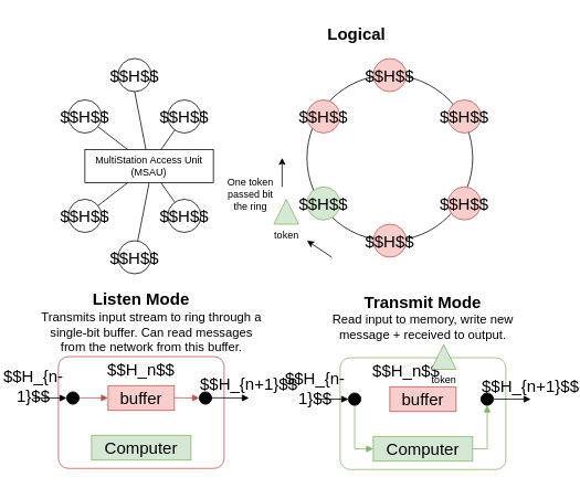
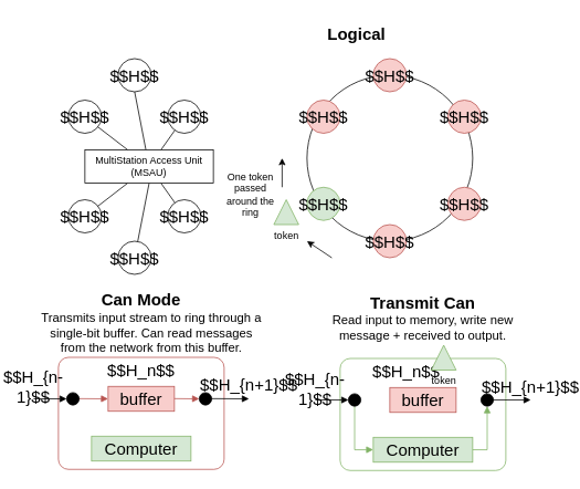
- <mxCell id="27" value="One token passed bit the ring" style="text;html=1;strokeColor=none;fillColor=none;align=center;verticalAlign=middle;whiteSpace=wrap;rounded=0;" vertex="1" parent="1"><mxGeometry x="272" y="214" width="60" height="40" as="geometry" /></mxCell>
+ <mxCell id="27" value="One token passed around the ring" style="text;html=1;strokeColor=none;fillColor=none;align=center;verticalAlign=middle;whiteSpace=wrap;rounded=0;" vertex="1" parent="1"><mxGeometry x="272" y="214" width="60" height="40" as="geometry" /></mxCell>
- <mxCell id="54" value="Listen Mode" style="text;html=1;strokeColor=none;fillColor=none;align=center;verticalAlign=middle;whiteSpace=wrap;rounded=0;fontSize=20;fontStyle=1" vertex="1" parent="1"><mxGeometry x="80" y="350" width="180" height="20" as="geometry" /></mxCell>
+ <mxCell id="54" value="Can Mode" style="text;html=1;strokeColor=none;fillColor=none;align=center;verticalAlign=middle;whiteSpace=wrap;rounded=0;fontSize=20;fontStyle=1" vertex="1" parent="1"><mxGeometry x="80" y="350" width="180" height="20" as="geometry" /></mxCell>
- <mxCell id="57" value="Transmit Mode" style="text;html=1;strokeColor=none;fillColor=none;align=center;verticalAlign=middle;whiteSpace=wrap;rounded=0;fontSize=20;fontStyle=1" vertex="1" parent="1"><mxGeometry x="420" y="353.62" width="180" height="20" as="geometry" /></mxCell>
+ <mxCell id="57" value="Transmit Can" style="text;html=1;strokeColor=none;fillColor=none;align=center;verticalAlign=middle;whiteSpace=wrap;rounded=0;fontSize=20;fontStyle=1" vertex="1" parent="1"><mxGeometry x="420" y="353.62" width="180" height="20" as="geometry" /></mxCell>
